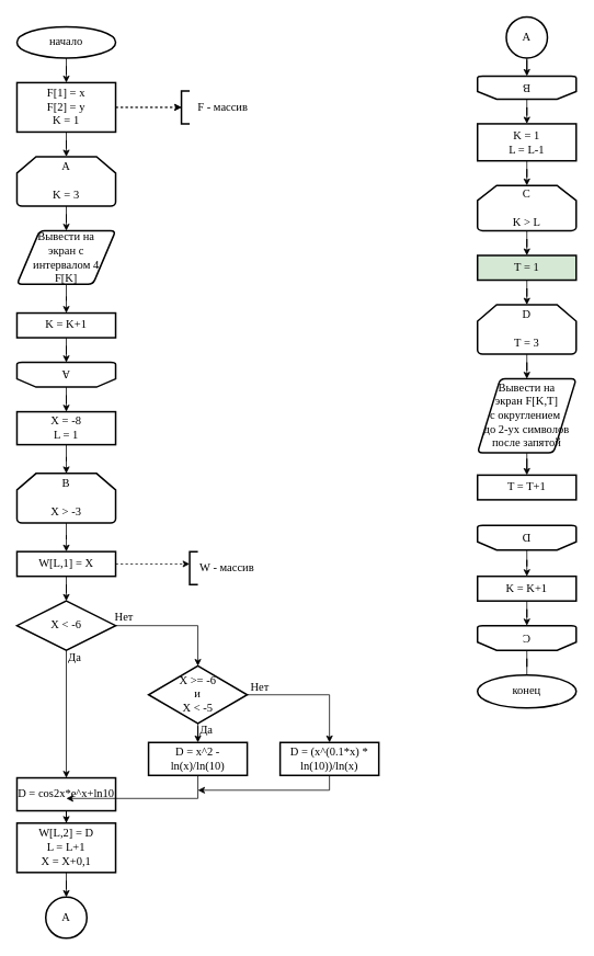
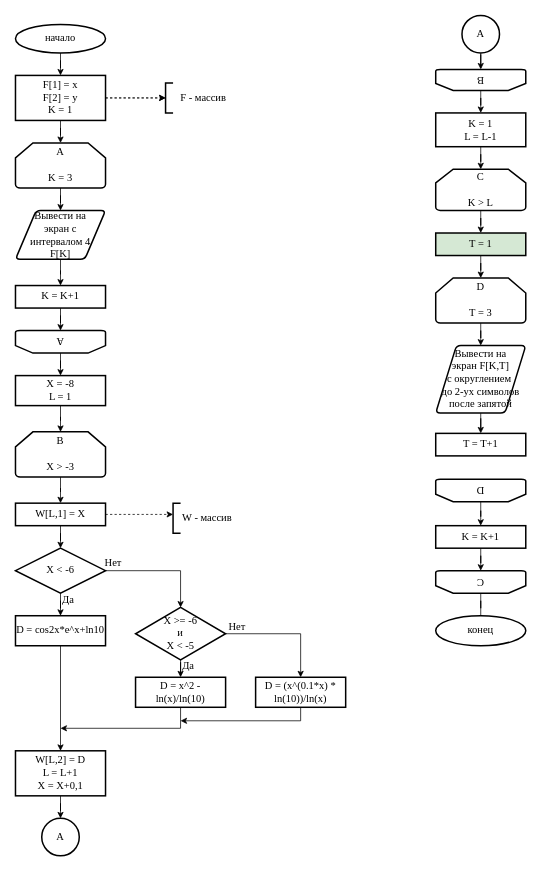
- <mxCell id="31" value="D = cos2x*e^x+ln10" style="rounded=1;whiteSpace=wrap;html=1;absoluteArcSize=1;arcSize=0;strokeWidth=2;fontFamily=Times New Roman;fontSize=14;" vertex="1" parent="1"><mxGeometry x="20" y="945" width="120" height="40" as="geometry" /></mxCell>
+ <mxCell id="31" value="D = cos2x*e^x+ln10" style="rounded=1;whiteSpace=wrap;html=1;absoluteArcSize=1;arcSize=0;strokeWidth=2;fontFamily=Times New Roman;fontSize=14;" vertex="1" parent="1"><mxGeometry x="20" y="820" width="120" height="40" as="geometry" /></mxCell>
